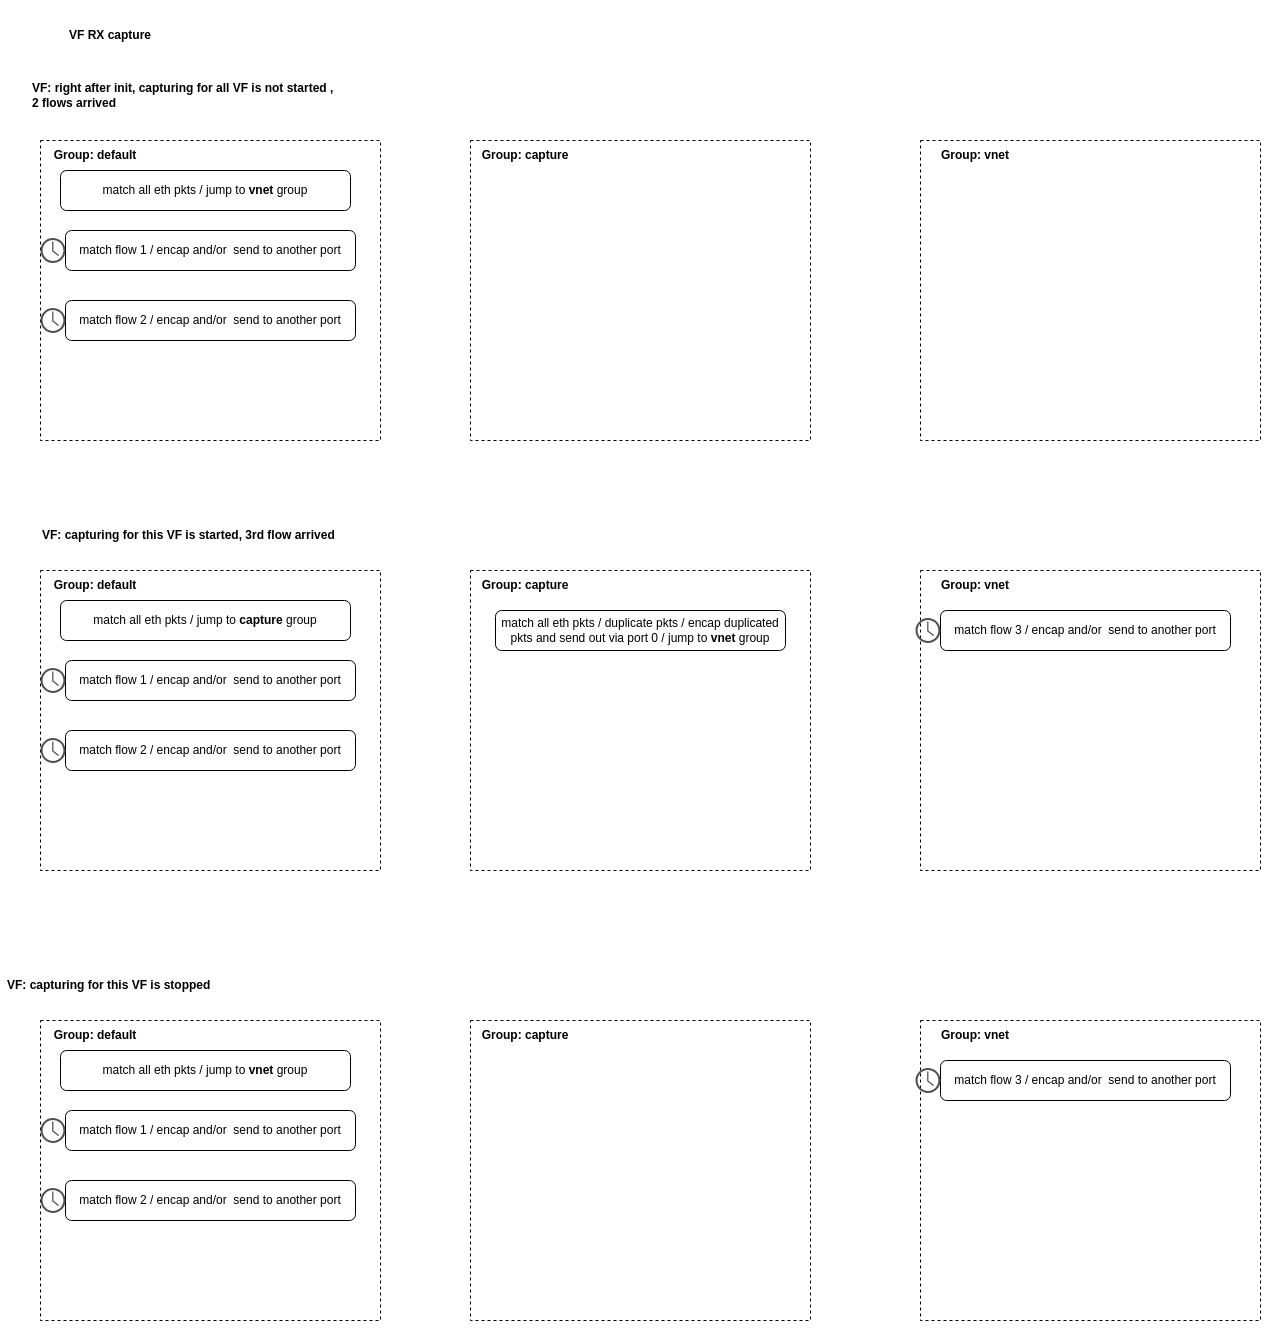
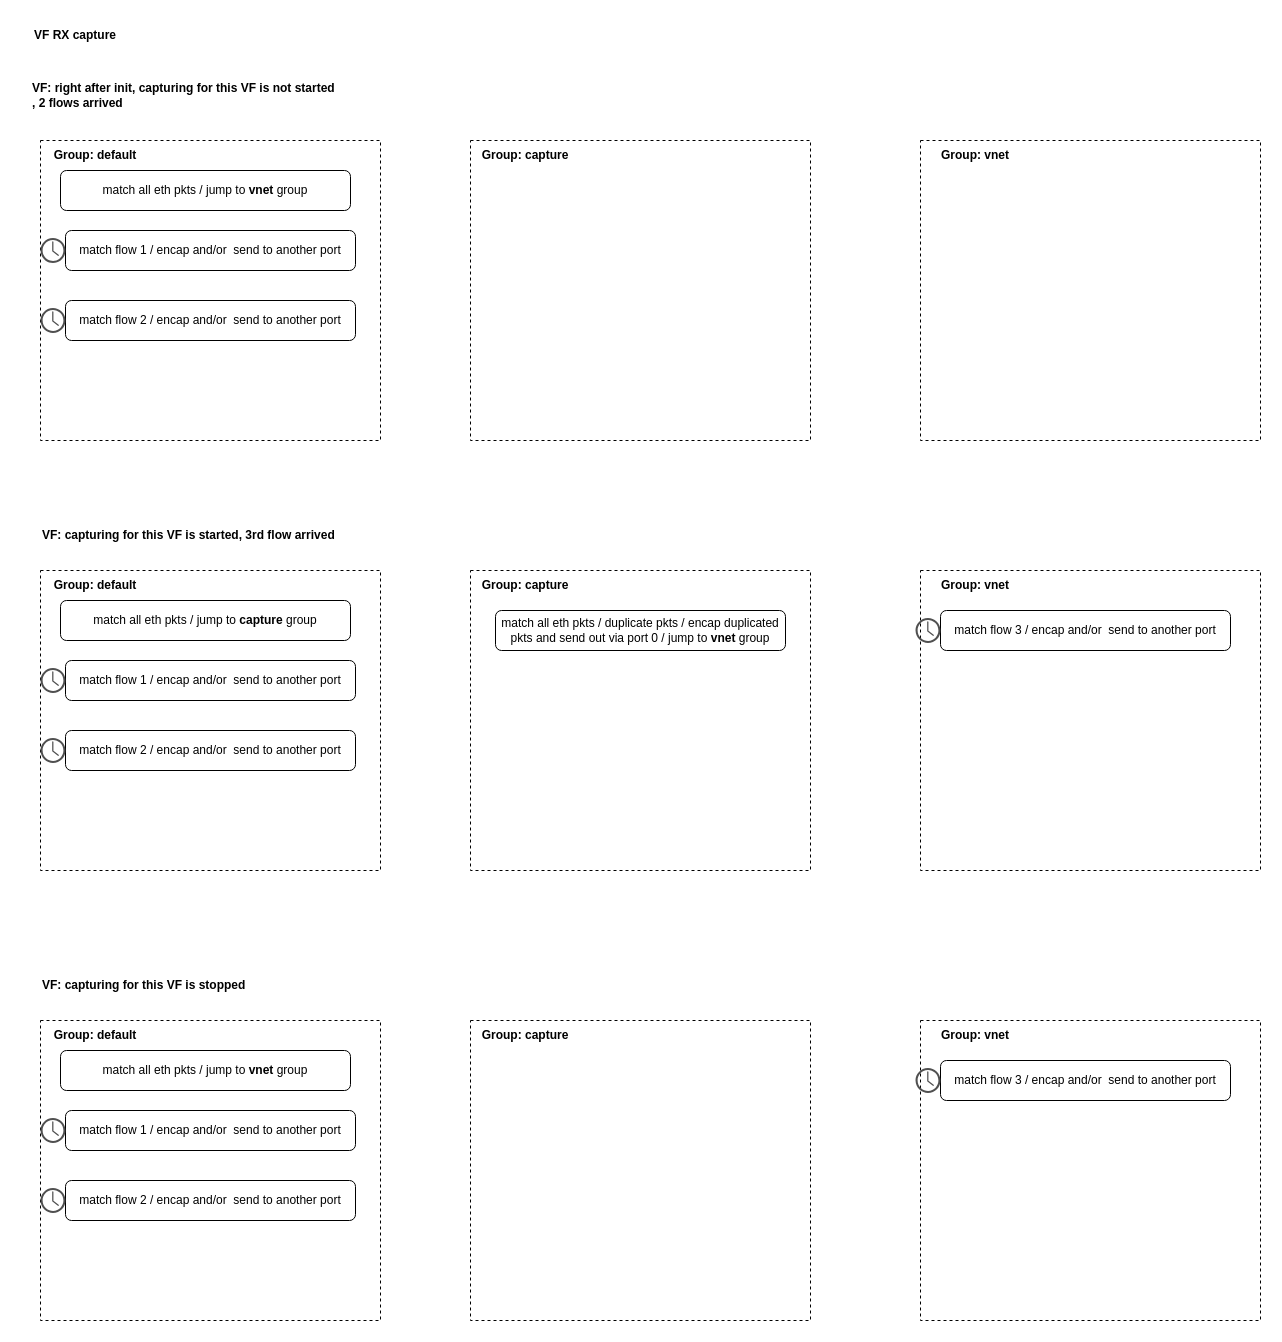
- <mxCell id="40" value="&lt;b&gt;VF RX capture&lt;/b&gt;" style="text;html=1;strokeColor=none;fillColor=none;align=center;verticalAlign=middle;whiteSpace=wrap;rounded=0;" vertex="1" parent="1"><mxGeometry x="55" y="20" width="110" height="30" as="geometry" /></mxCell>
+ <mxCell id="40" value="&lt;b&gt;VF RX capture&lt;/b&gt;" style="text;html=1;strokeColor=none;fillColor=none;align=center;verticalAlign=middle;whiteSpace=wrap;rounded=0;" vertex="1" parent="1"><mxGeometry x="20" y="20" width="110" height="30" as="geometry" /></mxCell>
- <mxCell id="41" value="&lt;b&gt;VF: right after init, capturing for all VF is not started , 2 flows arrived&lt;/b&gt;" style="text;html=1;strokeColor=none;fillColor=none;align=left;verticalAlign=middle;whiteSpace=wrap;rounded=0;" vertex="1" parent="1"><mxGeometry x="30" y="80" width="310" height="30" as="geometry" /></mxCell>
+ <mxCell id="41" value="&lt;b&gt;VF: right after init, capturing for this VF is not started , 2 flows arrived&lt;/b&gt;" style="text;html=1;strokeColor=none;fillColor=none;align=left;verticalAlign=middle;whiteSpace=wrap;rounded=0;" vertex="1" parent="1"><mxGeometry x="30" y="80" width="310" height="30" as="geometry" /></mxCell>
- <mxCell id="43" value="&lt;b&gt;VF: capturing for this VF is stopped&amp;nbsp;&lt;/b&gt;" style="text;html=1;strokeColor=none;fillColor=none;align=left;verticalAlign=middle;whiteSpace=wrap;rounded=0;" vertex="1" parent="1"><mxGeometry x="5" y="970" width="310" height="30" as="geometry" /></mxCell>
+ <mxCell id="43" value="&lt;b&gt;VF: capturing for this VF is stopped&amp;nbsp;&lt;/b&gt;" style="text;html=1;strokeColor=none;fillColor=none;align=left;verticalAlign=middle;whiteSpace=wrap;rounded=0;" vertex="1" parent="1"><mxGeometry x="40" y="970" width="310" height="30" as="geometry" /></mxCell>
